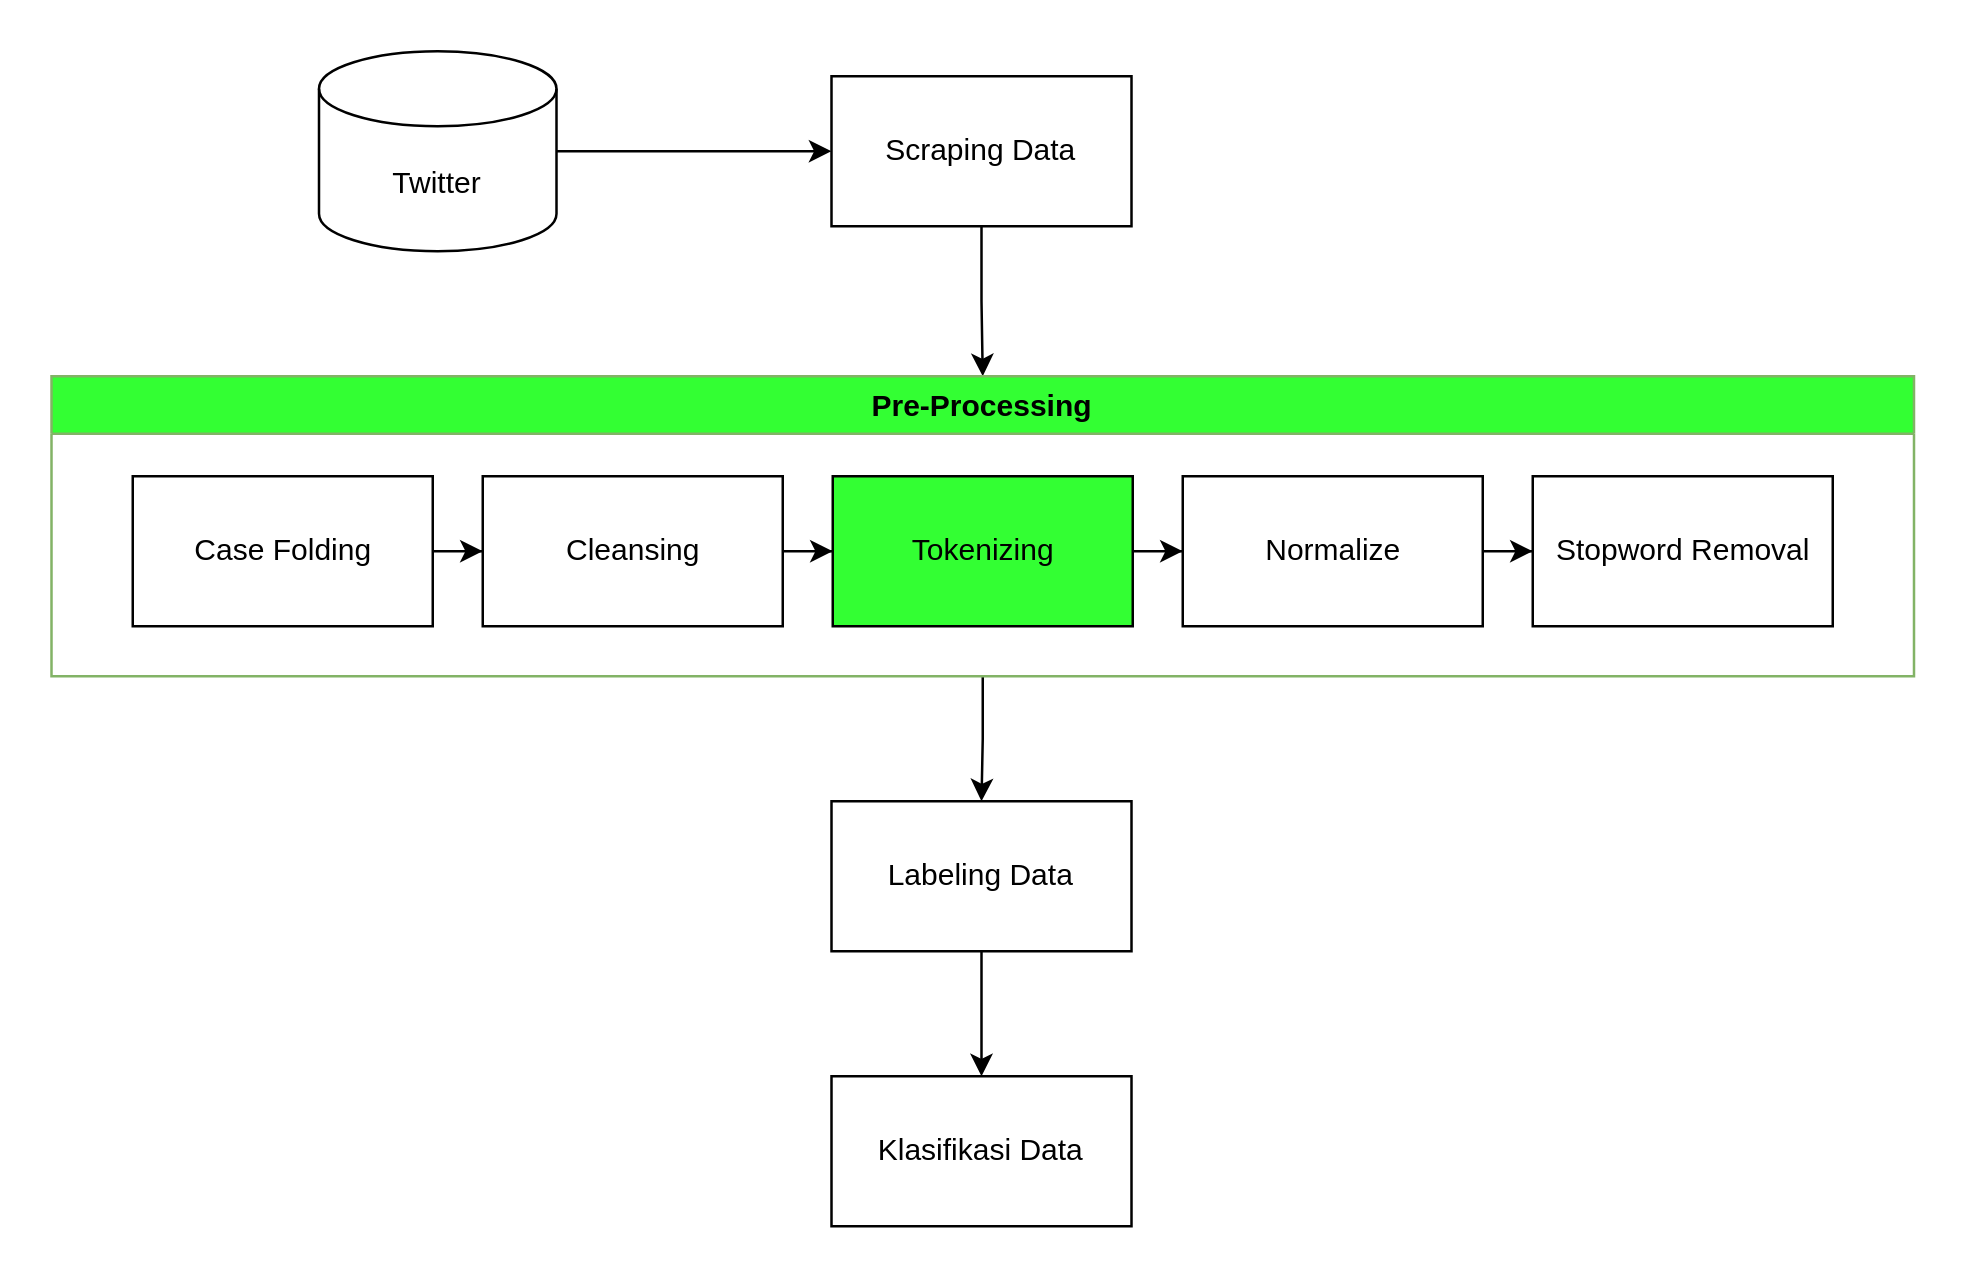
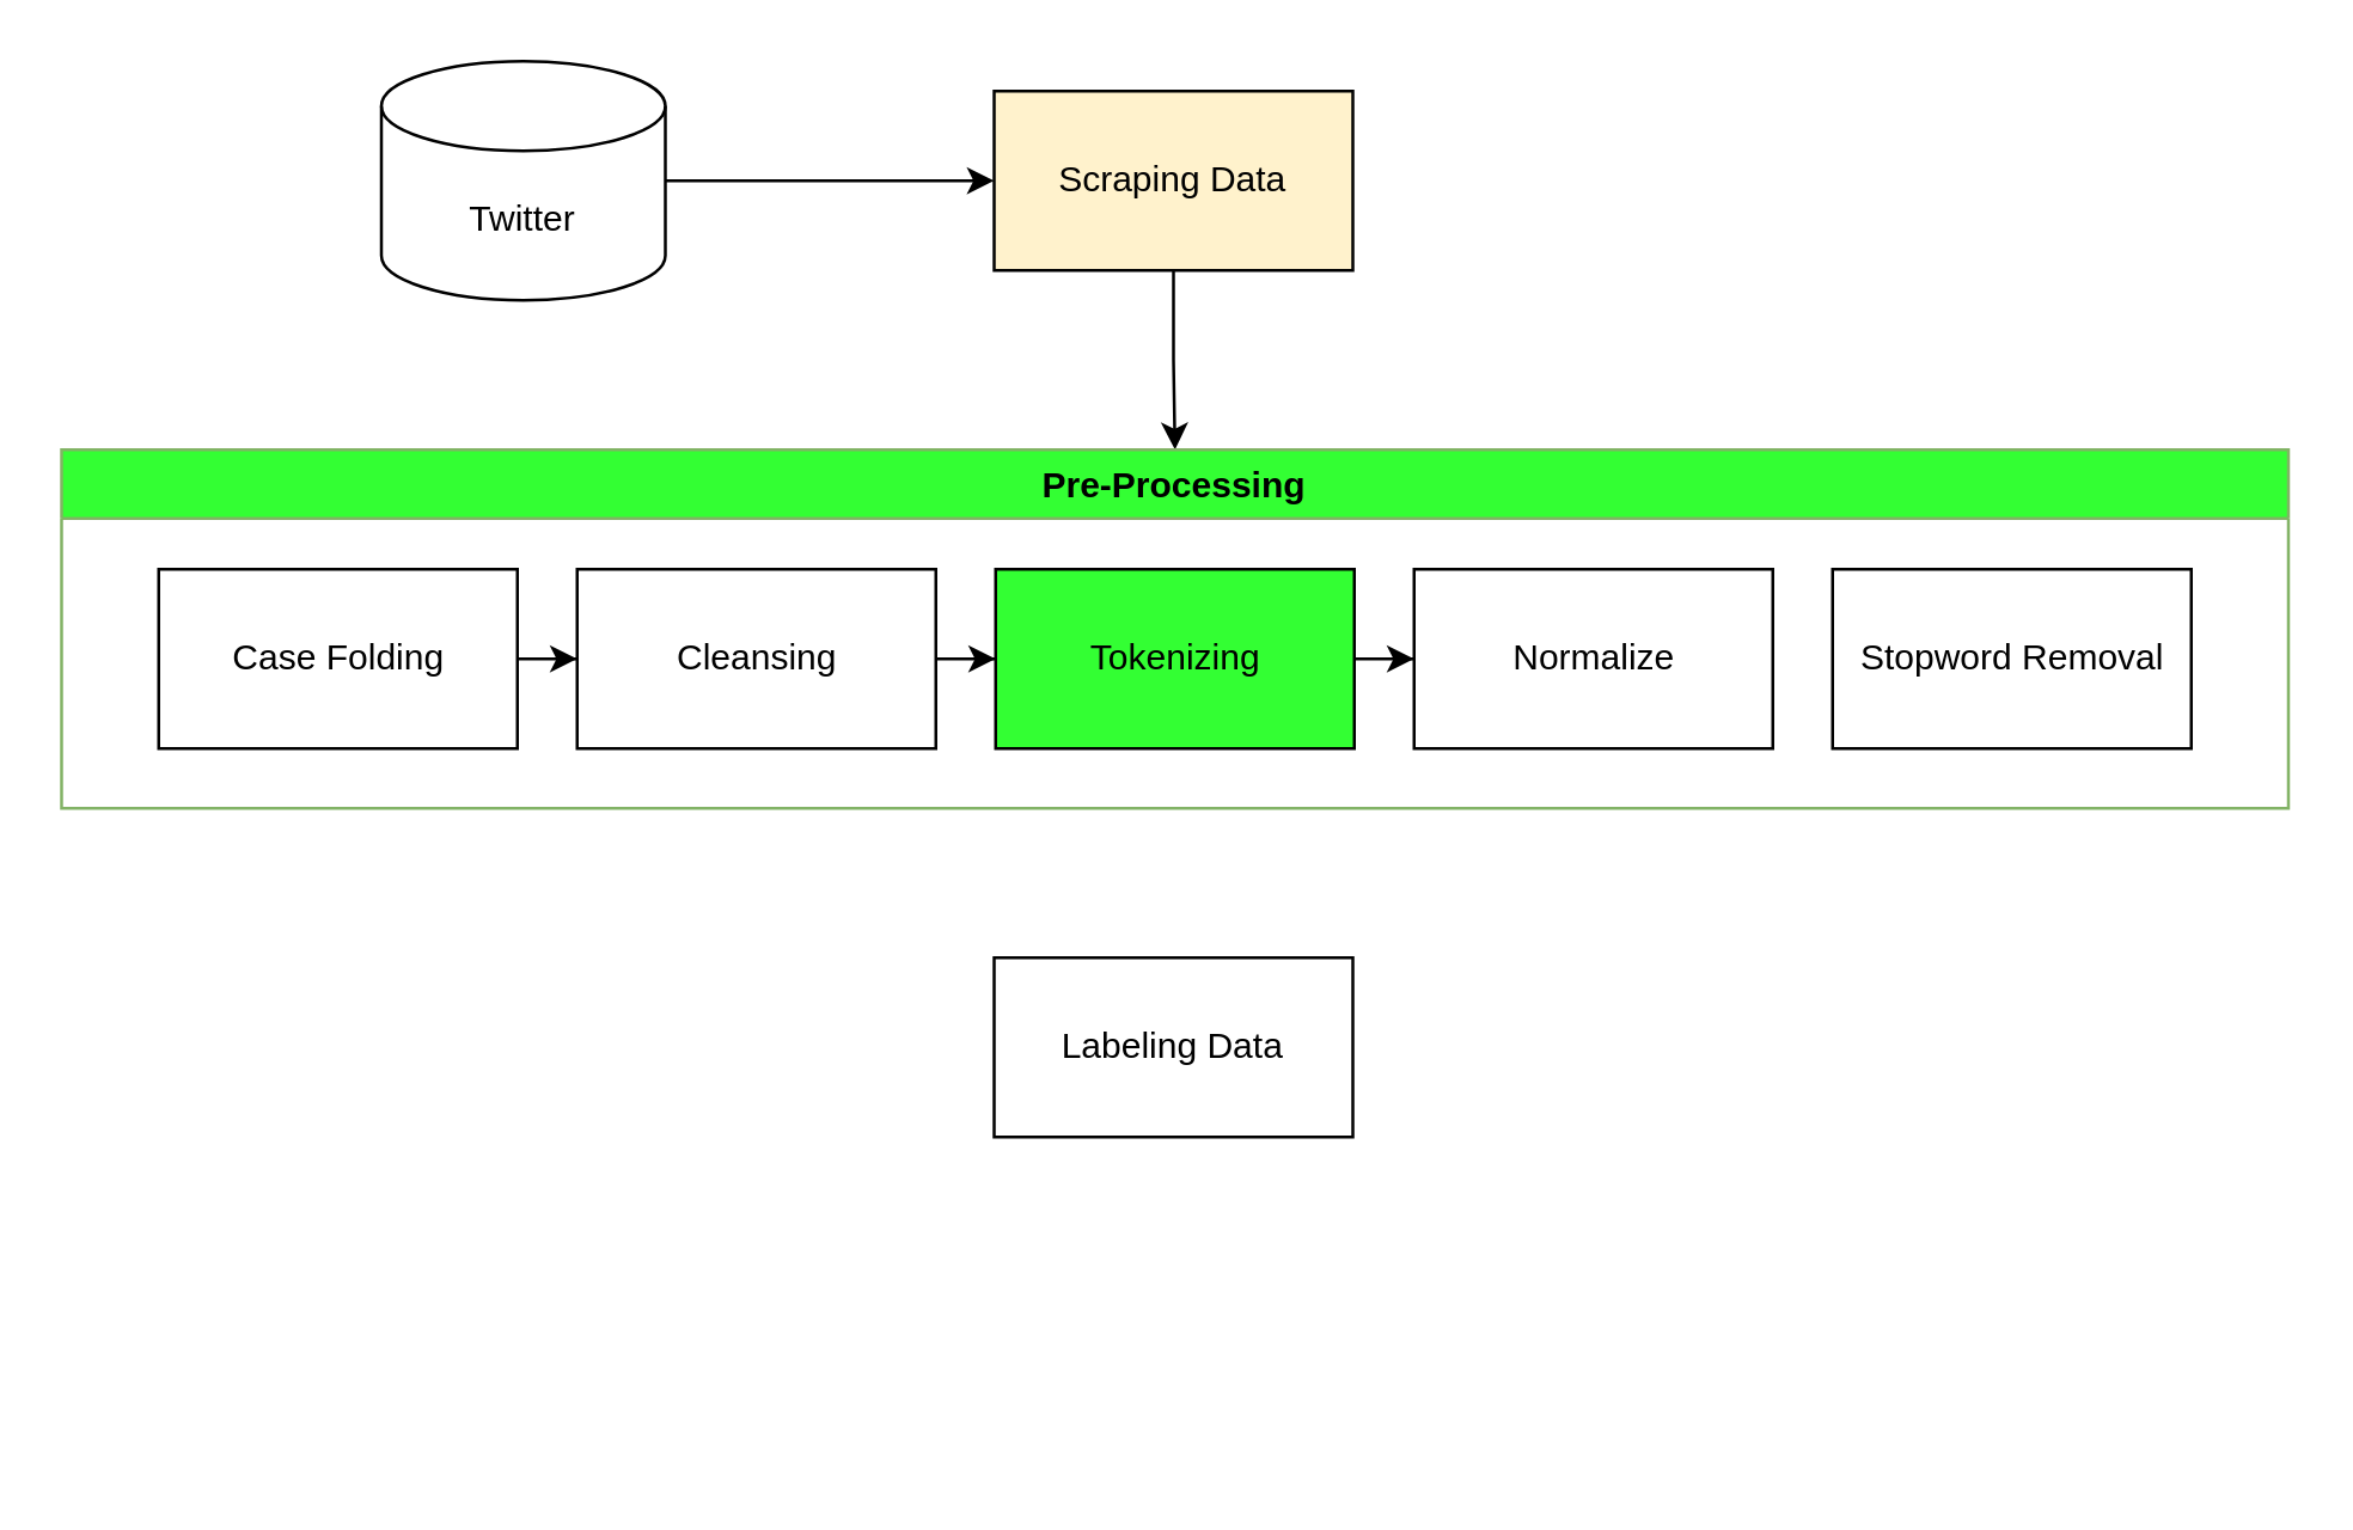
- <mxCell id="5" value="Scraping Data" style="rounded=0;whiteSpace=wrap;html=1;" vertex="1" parent="1"><mxGeometry x="332" y="30" width="120" height="60" as="geometry" /></mxCell>
+ <mxCell id="5" value="Scraping Data" style="rounded=0;whiteSpace=wrap;html=1;fillColor=#fff2cc;" vertex="1" parent="1"><mxGeometry x="332" y="30" width="120" height="60" as="geometry" /></mxCell>
- <mxCell id="14" value="" style="edgeStyle=orthogonalEdgeStyle;rounded=0;orthogonalLoop=1;jettySize=auto;html=1;" edge="1" parent="7" source="15" target="16"><mxGeometry relative="1" as="geometry" /></mxCell>
- <mxCell id="6" value="" style="edgeStyle=orthogonalEdgeStyle;rounded=0;orthogonalLoop=1;jettySize=auto;html=1;" edge="1" parent="1" source="7" target="18"><mxGeometry relative="1" as="geometry" /></mxCell>
- <mxCell id="17" value="" style="edgeStyle=orthogonalEdgeStyle;rounded=0;orthogonalLoop=1;jettySize=auto;html=1;" edge="1" parent="1" source="18" target="19"><mxGeometry relative="1" as="geometry" /></mxCell>
- <mxCell id="19" value="Klasifikasi Data" style="whiteSpace=wrap;html=1;fillColor=default;rounded=0;fontStyle=0;startSize=23;gradientColor=none;swimlaneFillColor=default;glass=0;" vertex="1" parent="1"><mxGeometry x="332" y="430" width="120" height="60" as="geometry" /></mxCell>
